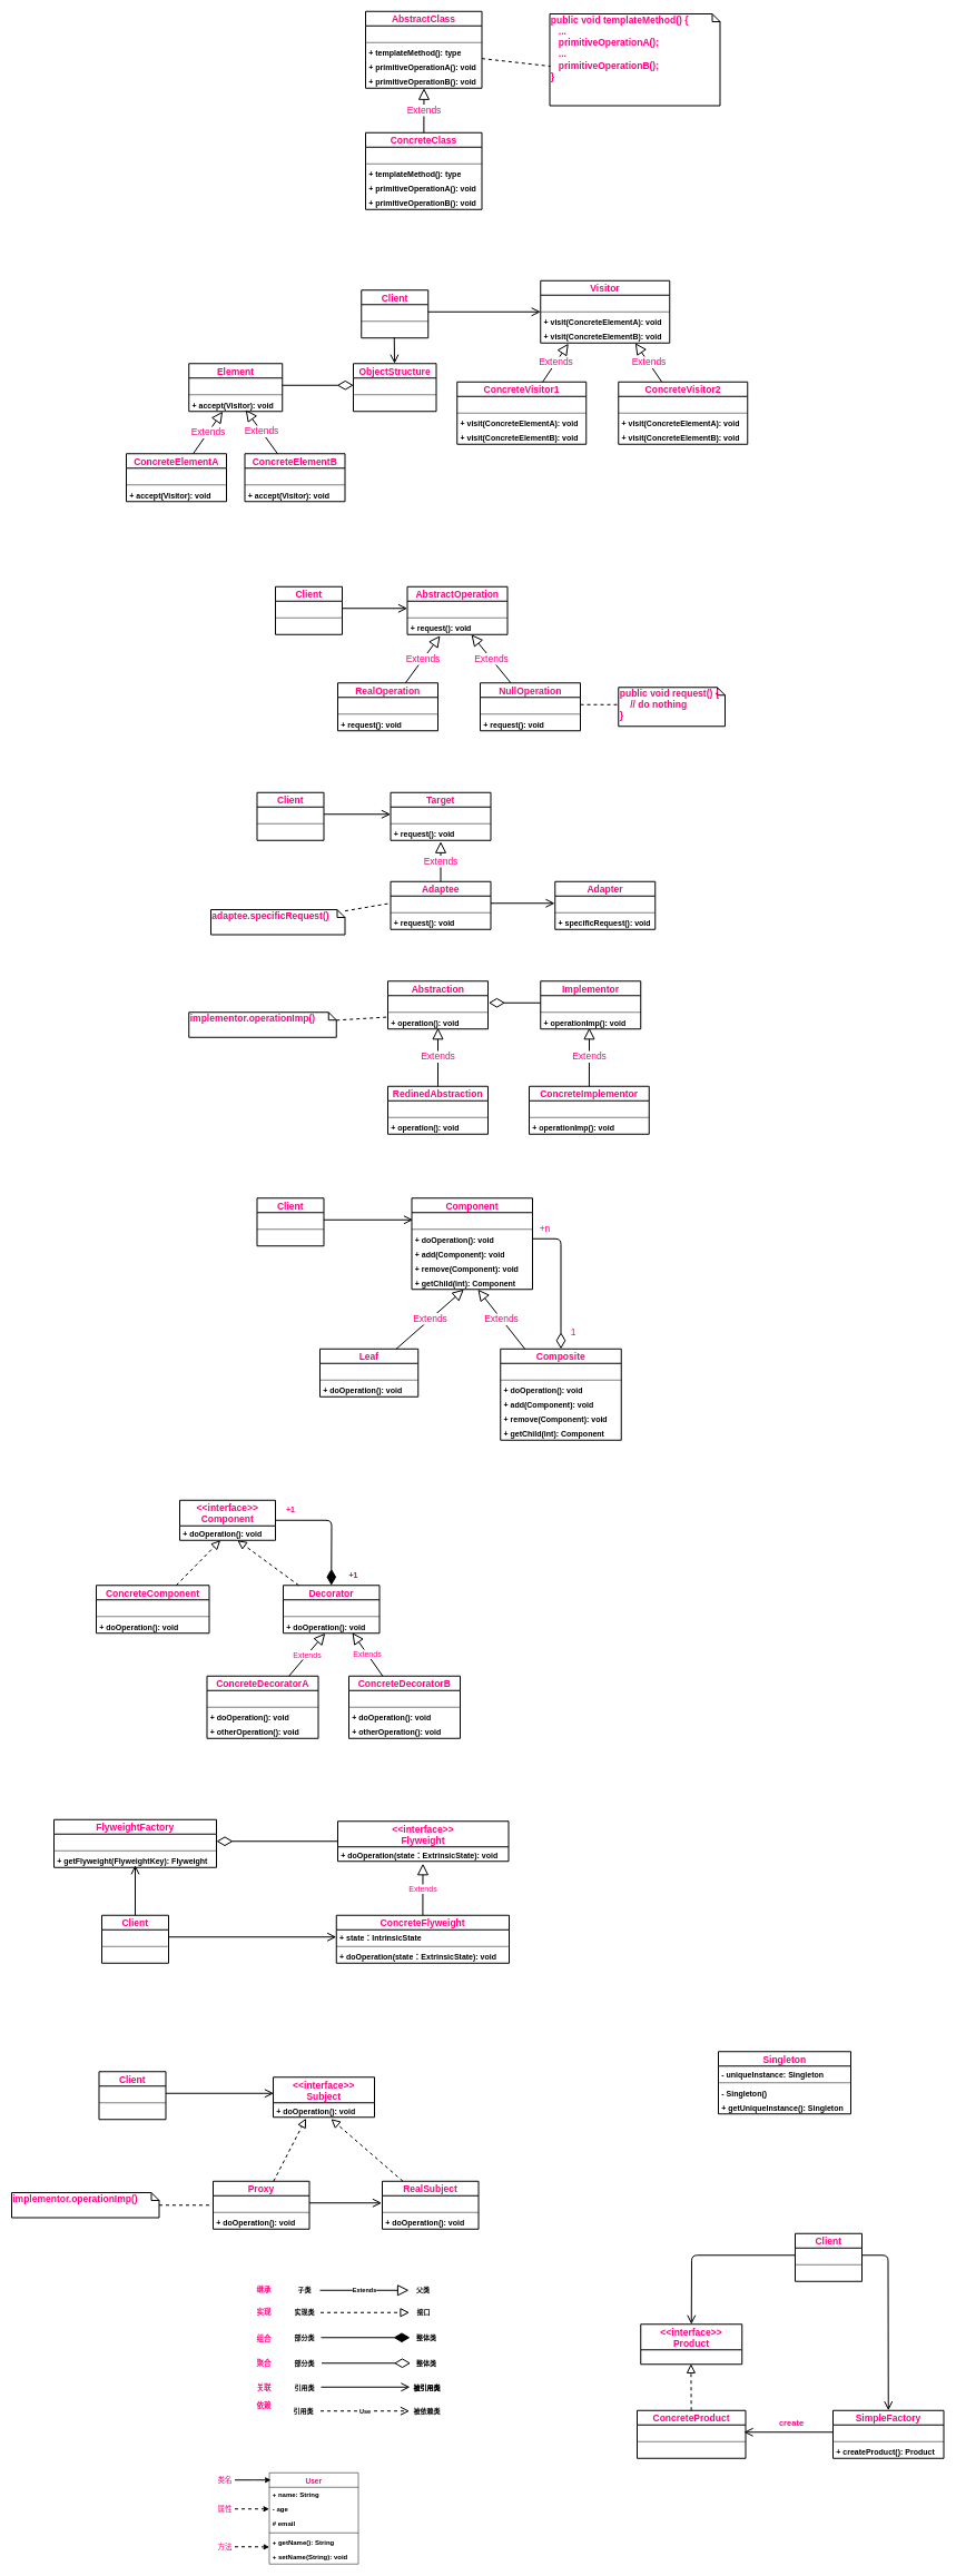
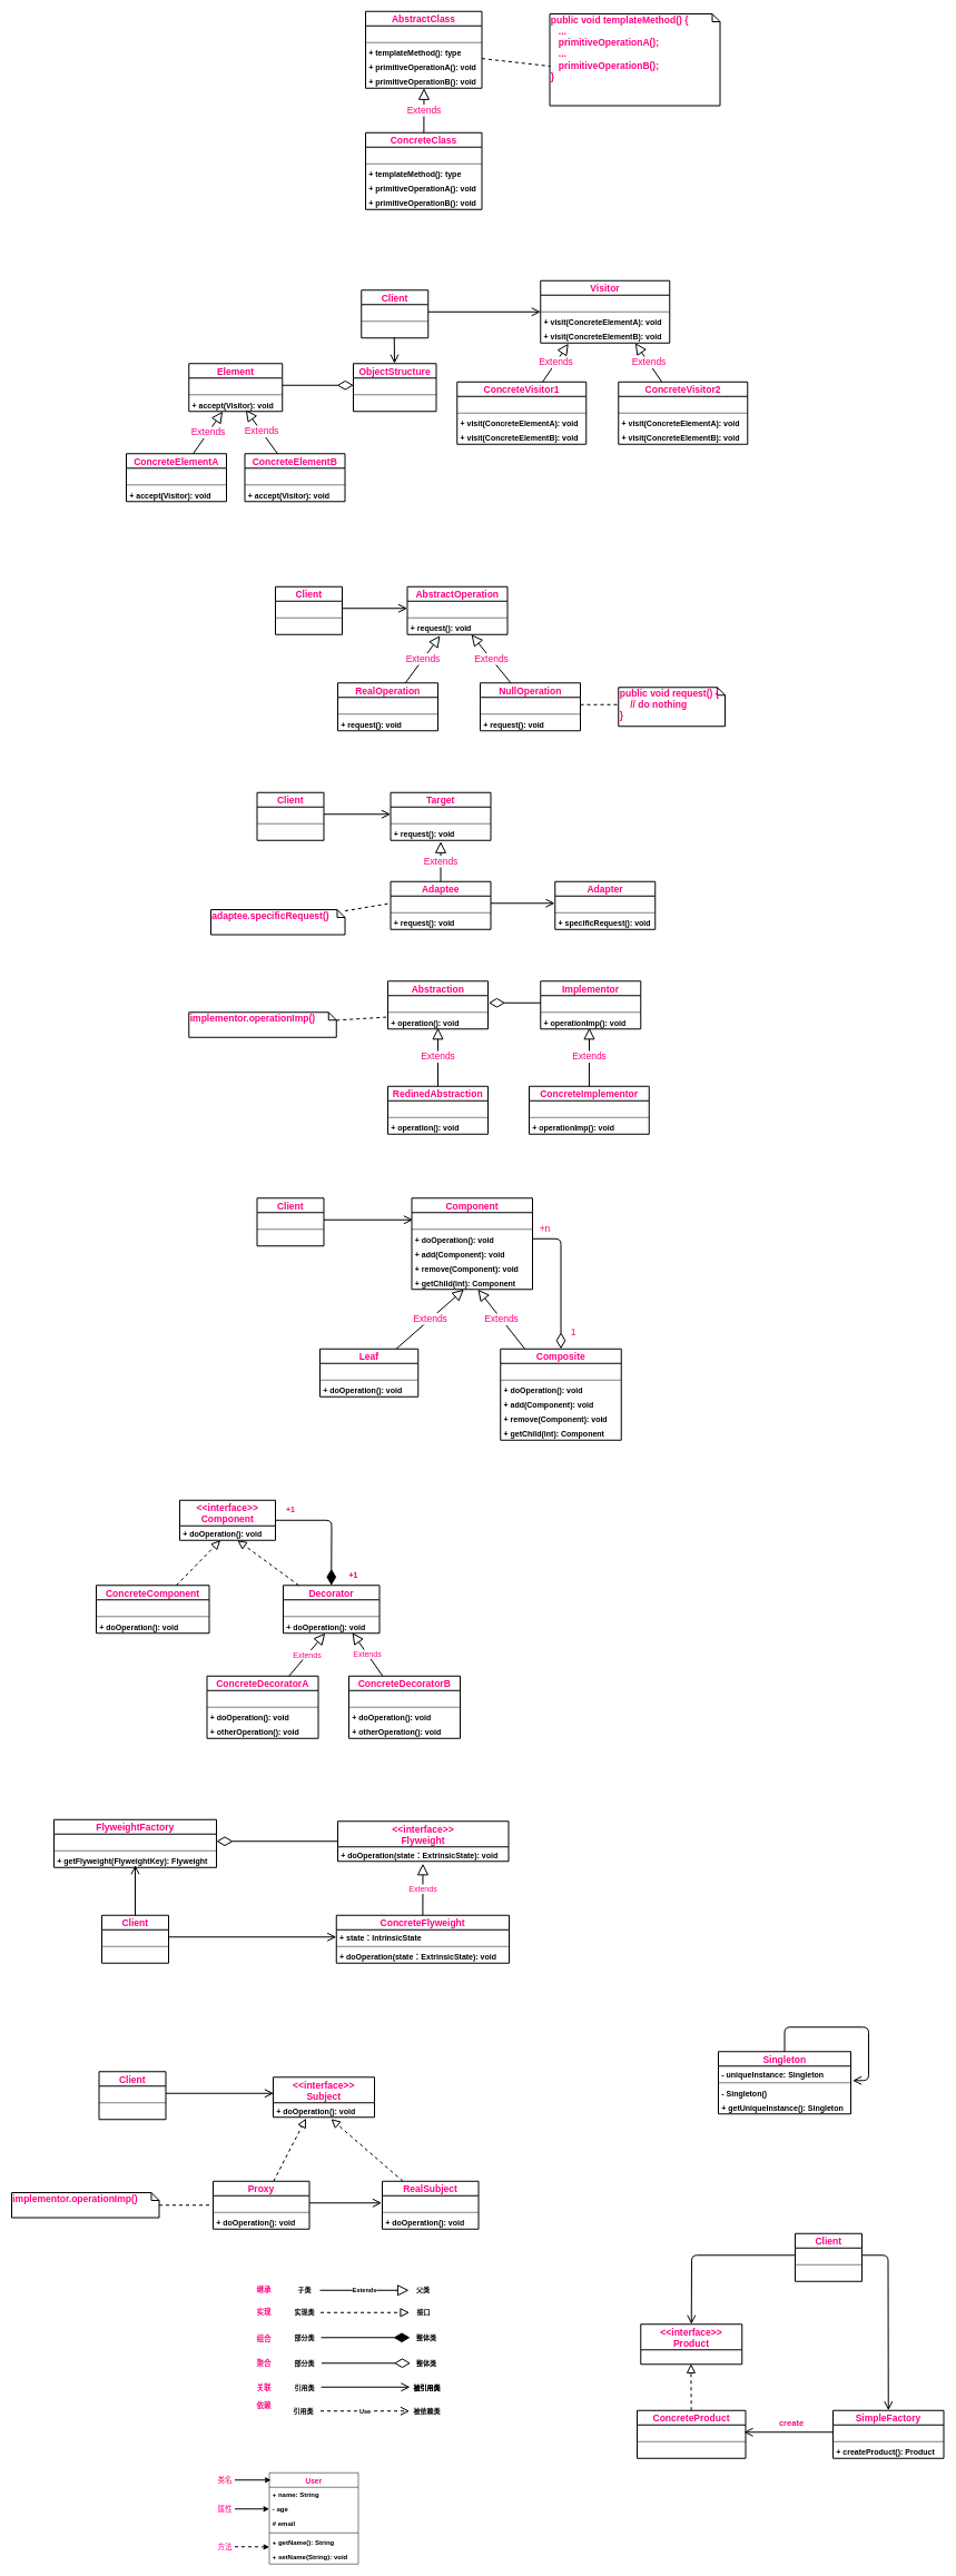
+ <mxCell id="259" value="" style="endArrow=open;endFill=1;endSize=12;html=1;strokeColor=#000000;strokeWidth=2;fontSize=13;fontColor=#FF0080;entryX=1.013;entryY=1;entryDx=0;entryDy=0;entryPerimeter=0;exitX=0.5;exitY=0;exitDx=0;exitDy=0;" edge="1" parent="254" source="254" target="255"><mxGeometry width="160" relative="1" as="geometry"><mxPoint x="119" y="-160" as="sourcePoint" /><mxPoint x="119" y="-160" as="targetPoint" /><Array as="points"><mxPoint x="119" y="-44" /><mxPoint x="270" y="-44" /><mxPoint x="270" y="52" /></Array></mxGeometry></mxCell>
- <mxCell id="250" style="edgeStyle=orthogonalEdgeStyle;rounded=0;orthogonalLoop=1;jettySize=auto;html=1;entryX=0;entryY=0.5;entryDx=0;entryDy=0;strokeColor=#000000;strokeWidth=2;fontSize=13;fontColor=#FF0080;dashed=1;" edge="1" parent="1" source="251" target="243"><mxGeometry relative="1" as="geometry" /></mxCell>
+ <mxCell id="250" style="edgeStyle=orthogonalEdgeStyle;rounded=0;orthogonalLoop=1;jettySize=auto;html=1;entryX=0;entryY=0.5;entryDx=0;entryDy=0;strokeColor=#000000;strokeWidth=2;fontSize=13;fontColor=#FF0080;" edge="1" parent="1" source="251" target="243"><mxGeometry relative="1" as="geometry" /></mxCell>
